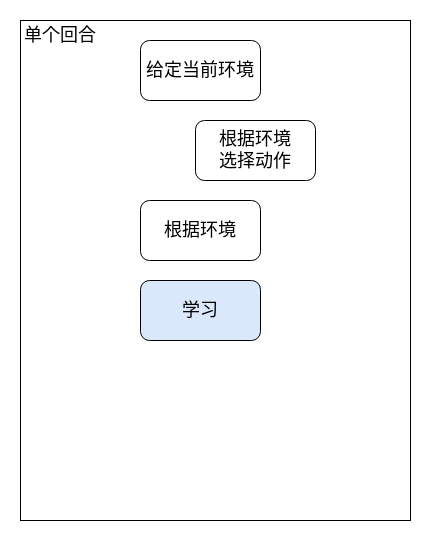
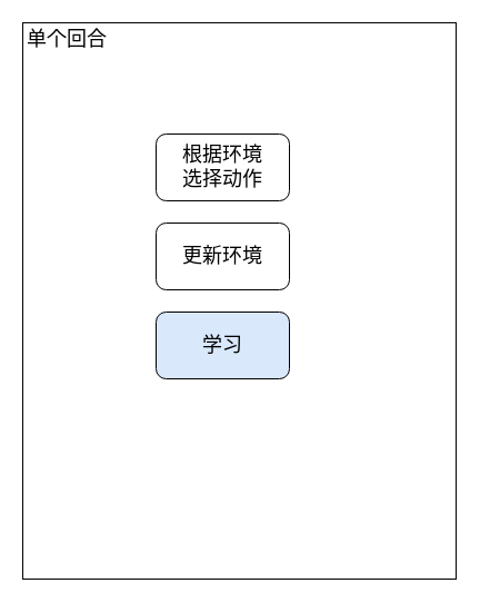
- <mxCell id="4" value="&lt;font style=&quot;font-size: 18px;&quot;&gt;给定当前环境&lt;/font&gt;" style="rounded=1;whiteSpace=wrap;html=1;" vertex="1" parent="1"><mxGeometry x="140" y="40" width="120" height="60" as="geometry" /></mxCell>
- <mxCell id="5" value="&lt;span style=&quot;font-size: 18px;&quot;&gt;根据环境&lt;/span&gt;&lt;div&gt;&lt;span style=&quot;font-size: 18px;&quot;&gt;选择动作&lt;/span&gt;&lt;/div&gt;" style="rounded=1;whiteSpace=wrap;html=1;" vertex="1" parent="1"><mxGeometry x="195" y="120" width="120" height="60" as="geometry" /></mxCell>
+ <mxCell id="5" value="&lt;span style=&quot;font-size: 18px;&quot;&gt;根据环境&lt;/span&gt;&lt;div&gt;&lt;span style=&quot;font-size: 18px;&quot;&gt;选择动作&lt;/span&gt;&lt;/div&gt;" style="rounded=1;whiteSpace=wrap;html=1;" vertex="1" parent="1"><mxGeometry x="140" y="120" width="120" height="60" as="geometry" /></mxCell>
- <mxCell id="6" value="&lt;font style=&quot;font-size: 18px;&quot;&gt;根据环境&lt;/font&gt;" style="rounded=1;whiteSpace=wrap;html=1;" vertex="1" parent="1"><mxGeometry x="140" y="200" width="120" height="60" as="geometry" /></mxCell>
+ <mxCell id="6" value="&lt;font style=&quot;font-size: 18px;&quot;&gt;更新环境&lt;/font&gt;" style="rounded=1;whiteSpace=wrap;html=1;" vertex="1" parent="1"><mxGeometry x="140" y="200" width="120" height="60" as="geometry" /></mxCell>
